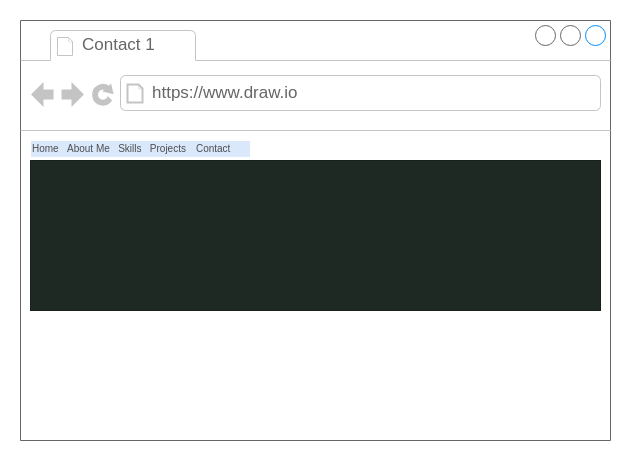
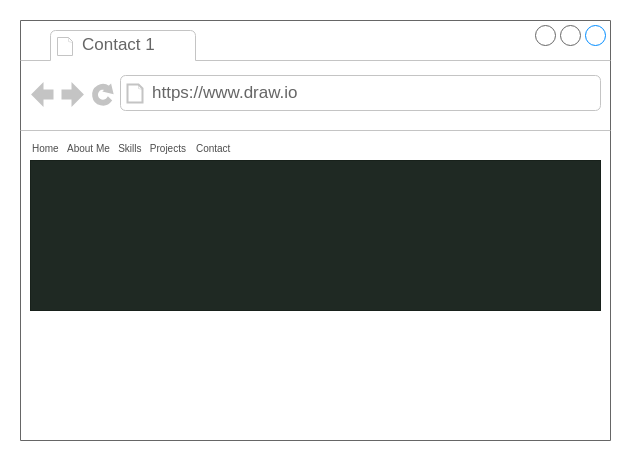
- <mxCell id="6" value="Home&amp;nbsp; &amp;nbsp;About Me&amp;nbsp; &amp;nbsp;Skills&amp;nbsp; &amp;nbsp;Projects&lt;span style=&quot;white-space: pre;&quot;&gt;&#09;&lt;/span&gt;&amp;nbsp; &amp;nbsp;Contact" style="whiteSpace=wrap;html=1;shadow=0;dashed=0;fontSize=10;align=left;fillColor=#dae8fc;strokeColor=#FFFFFF;fontColor=#4D4D4D;" vertex="1" parent="2"><mxGeometry x="10" y="120" width="220" height="16.88" as="geometry" /></mxCell>
+ <mxCell id="6" value="Home&amp;nbsp; &amp;nbsp;About Me&amp;nbsp; &amp;nbsp;Skills&amp;nbsp; &amp;nbsp;Projects&lt;span style=&quot;white-space: pre;&quot;&gt;&#09;&lt;/span&gt;&amp;nbsp; &amp;nbsp;Contact" style="whiteSpace=wrap;html=1;shadow=0;dashed=0;fontSize=10;align=left;fillColor=#FFFFFF;strokeColor=#FFFFFF;fontColor=#4D4D4D;" vertex="1" parent="2"><mxGeometry x="10" y="120" width="220" height="16.88" as="geometry" /></mxCell>
